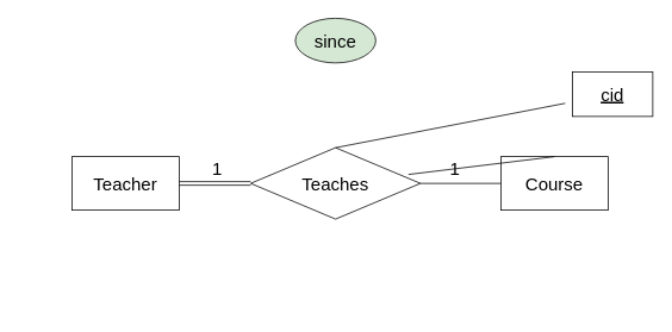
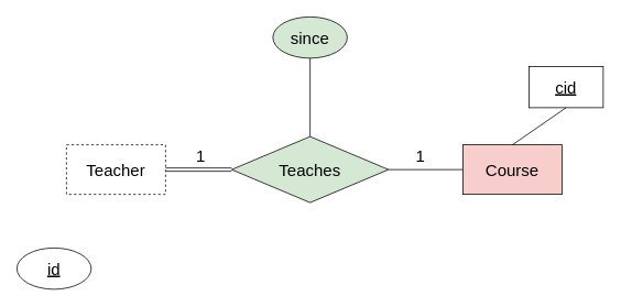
- <mxCell id="11" value="" style="endArrow=none;html=1;fontSize=20;startSize=14;endSize=14;sourcePerimeterSpacing=8;targetPerimeterSpacing=8;exitX=0.5;exitY=0;exitDx=0;exitDy=0;" parent="1" source="3" target="8" edge="1"><mxGeometry width="50" height="50" relative="1" as="geometry"><mxPoint x="369" y="150" as="sourcePoint" /><mxPoint x="419" y="100" as="targetPoint" /></mxGeometry></mxCell>
+ <mxCell id="11" value="" style="endArrow=none;html=1;fontSize=20;startSize=14;endSize=14;sourcePerimeterSpacing=8;targetPerimeterSpacing=8;exitX=0.5;exitY=0;exitDx=0;exitDy=0;entryX=0.5;entryY=1;entryDx=0;entryDy=0;" parent="1" source="3" target="10" edge="1"><mxGeometry width="50" height="50" relative="1" as="geometry"><mxPoint x="369" y="150" as="sourcePoint" /><mxPoint x="419" y="100" as="targetPoint" /></mxGeometry></mxCell>
- <mxCell id="9" value="" style="endArrow=none;html=1;fontSize=20;startSize=14;endSize=14;sourcePerimeterSpacing=8;targetPerimeterSpacing=8;exitX=0.5;exitY=0;exitDx=0;exitDy=0;" parent="1" source="6" target="3" edge="1"><mxGeometry width="50" height="50" relative="1" as="geometry"><mxPoint x="620" y="180" as="sourcePoint" /><mxPoint x="510" y="240" as="targetPoint" /></mxGeometry></mxCell>
+ <mxCell id="9" value="" style="endArrow=none;html=1;fontSize=20;startSize=14;endSize=14;sourcePerimeterSpacing=8;targetPerimeterSpacing=8;entryX=0.5;entryY=1;entryDx=0;entryDy=0;exitX=0.5;exitY=0;exitDx=0;exitDy=0;" parent="1" source="6" target="8" edge="1"><mxGeometry width="50" height="50" relative="1" as="geometry"><mxPoint x="620" y="180" as="sourcePoint" /><mxPoint x="510" y="240" as="targetPoint" /></mxGeometry></mxCell>
- <mxCell id="2" value="Teacher" style="rounded=0;whiteSpace=wrap;html=1;hachureGap=4;pointerEvents=0;fontSize=20;" parent="1" vertex="1"><mxGeometry x="80" y="175" width="120" height="60" as="geometry" /></mxCell>
+ <mxCell id="2" value="Teacher" style="rounded=0;whiteSpace=wrap;html=1;hachureGap=4;pointerEvents=0;fontSize=20;dashed=1;" parent="1" vertex="1"><mxGeometry x="80" y="175" width="120" height="60" as="geometry" /></mxCell>
- <mxCell id="3" value="Teaches" style="rhombus;whiteSpace=wrap;html=1;hachureGap=4;pointerEvents=0;fontSize=20;" parent="1" vertex="1"><mxGeometry x="280" y="165" width="190" height="80" as="geometry" /></mxCell>
+ <mxCell id="3" value="Teaches" style="rhombus;whiteSpace=wrap;html=1;hachureGap=4;pointerEvents=0;fontSize=20;fillColor=#d5e8d4;" parent="1" vertex="1"><mxGeometry x="280" y="165" width="190" height="80" as="geometry" /></mxCell>
- <mxCell id="6" value="Course" style="rounded=0;whiteSpace=wrap;html=1;hachureGap=4;pointerEvents=0;fontSize=20;" parent="1" vertex="1"><mxGeometry x="560" y="175" width="120" height="60" as="geometry" /></mxCell>
+ <mxCell id="6" value="Course" style="rounded=0;whiteSpace=wrap;html=1;hachureGap=4;pointerEvents=0;fontSize=20;fillColor=#f8cecc;" parent="1" vertex="1"><mxGeometry x="560" y="175" width="120" height="60" as="geometry" /></mxCell>
+ <mxCell id="4" value="id" style="ellipse;whiteSpace=wrap;html=1;hachureGap=4;pointerEvents=0;fontSize=20;fontStyle=4" parent="1" vertex="1"><mxGeometry x="20" y="300" width="90" height="50" as="geometry" /></mxCell>
